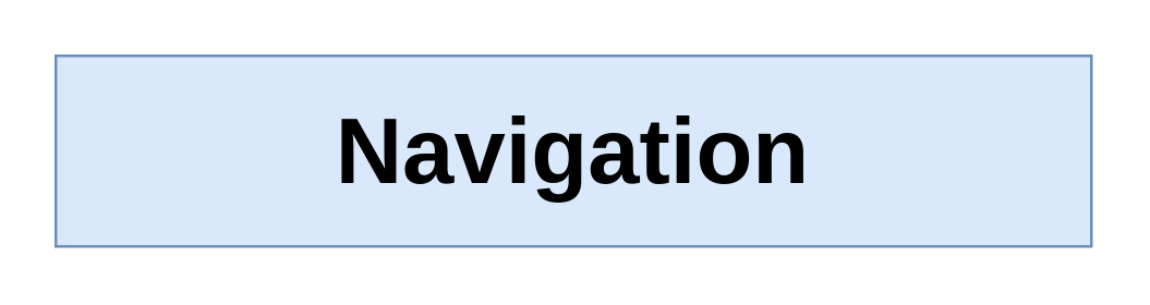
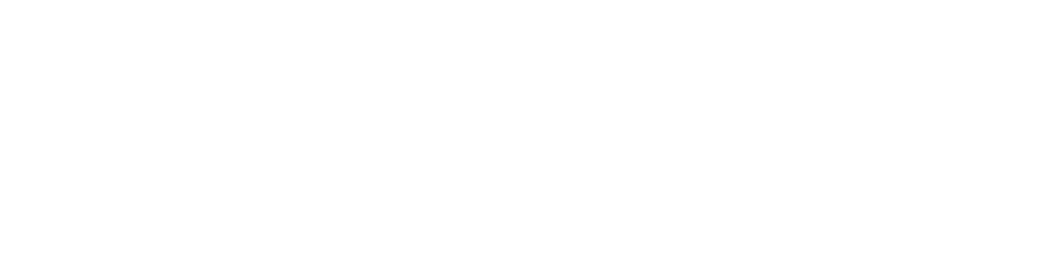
- <mxCell id="2" value="Navigation" style="rounded=0;whiteSpace=wrap;html=1;fillColor=#dae8fc;strokeColor=#6c8ebf;fontSize=34;fontStyle=1" vertex="1" parent="1"><mxGeometry x="20" y="20" width="380" height="70" as="geometry" /></mxCell>
